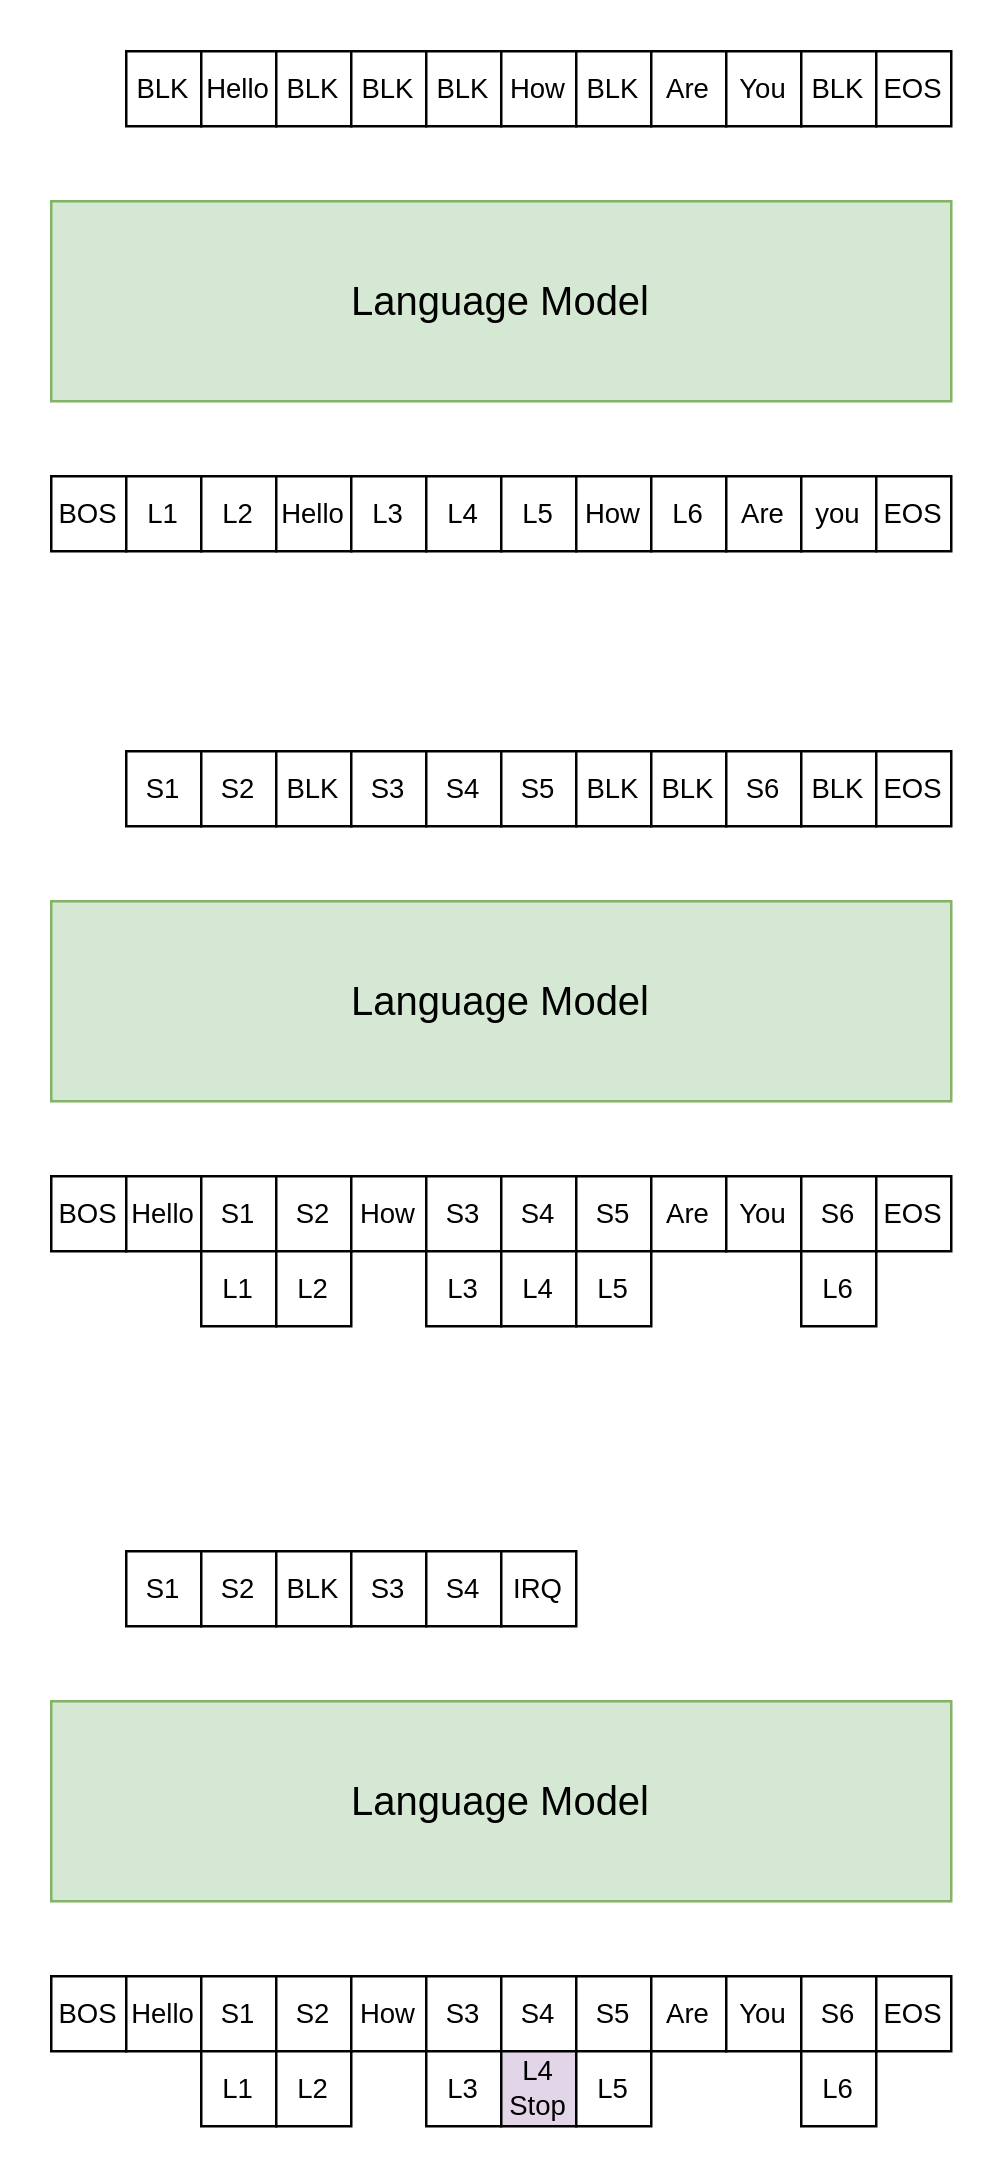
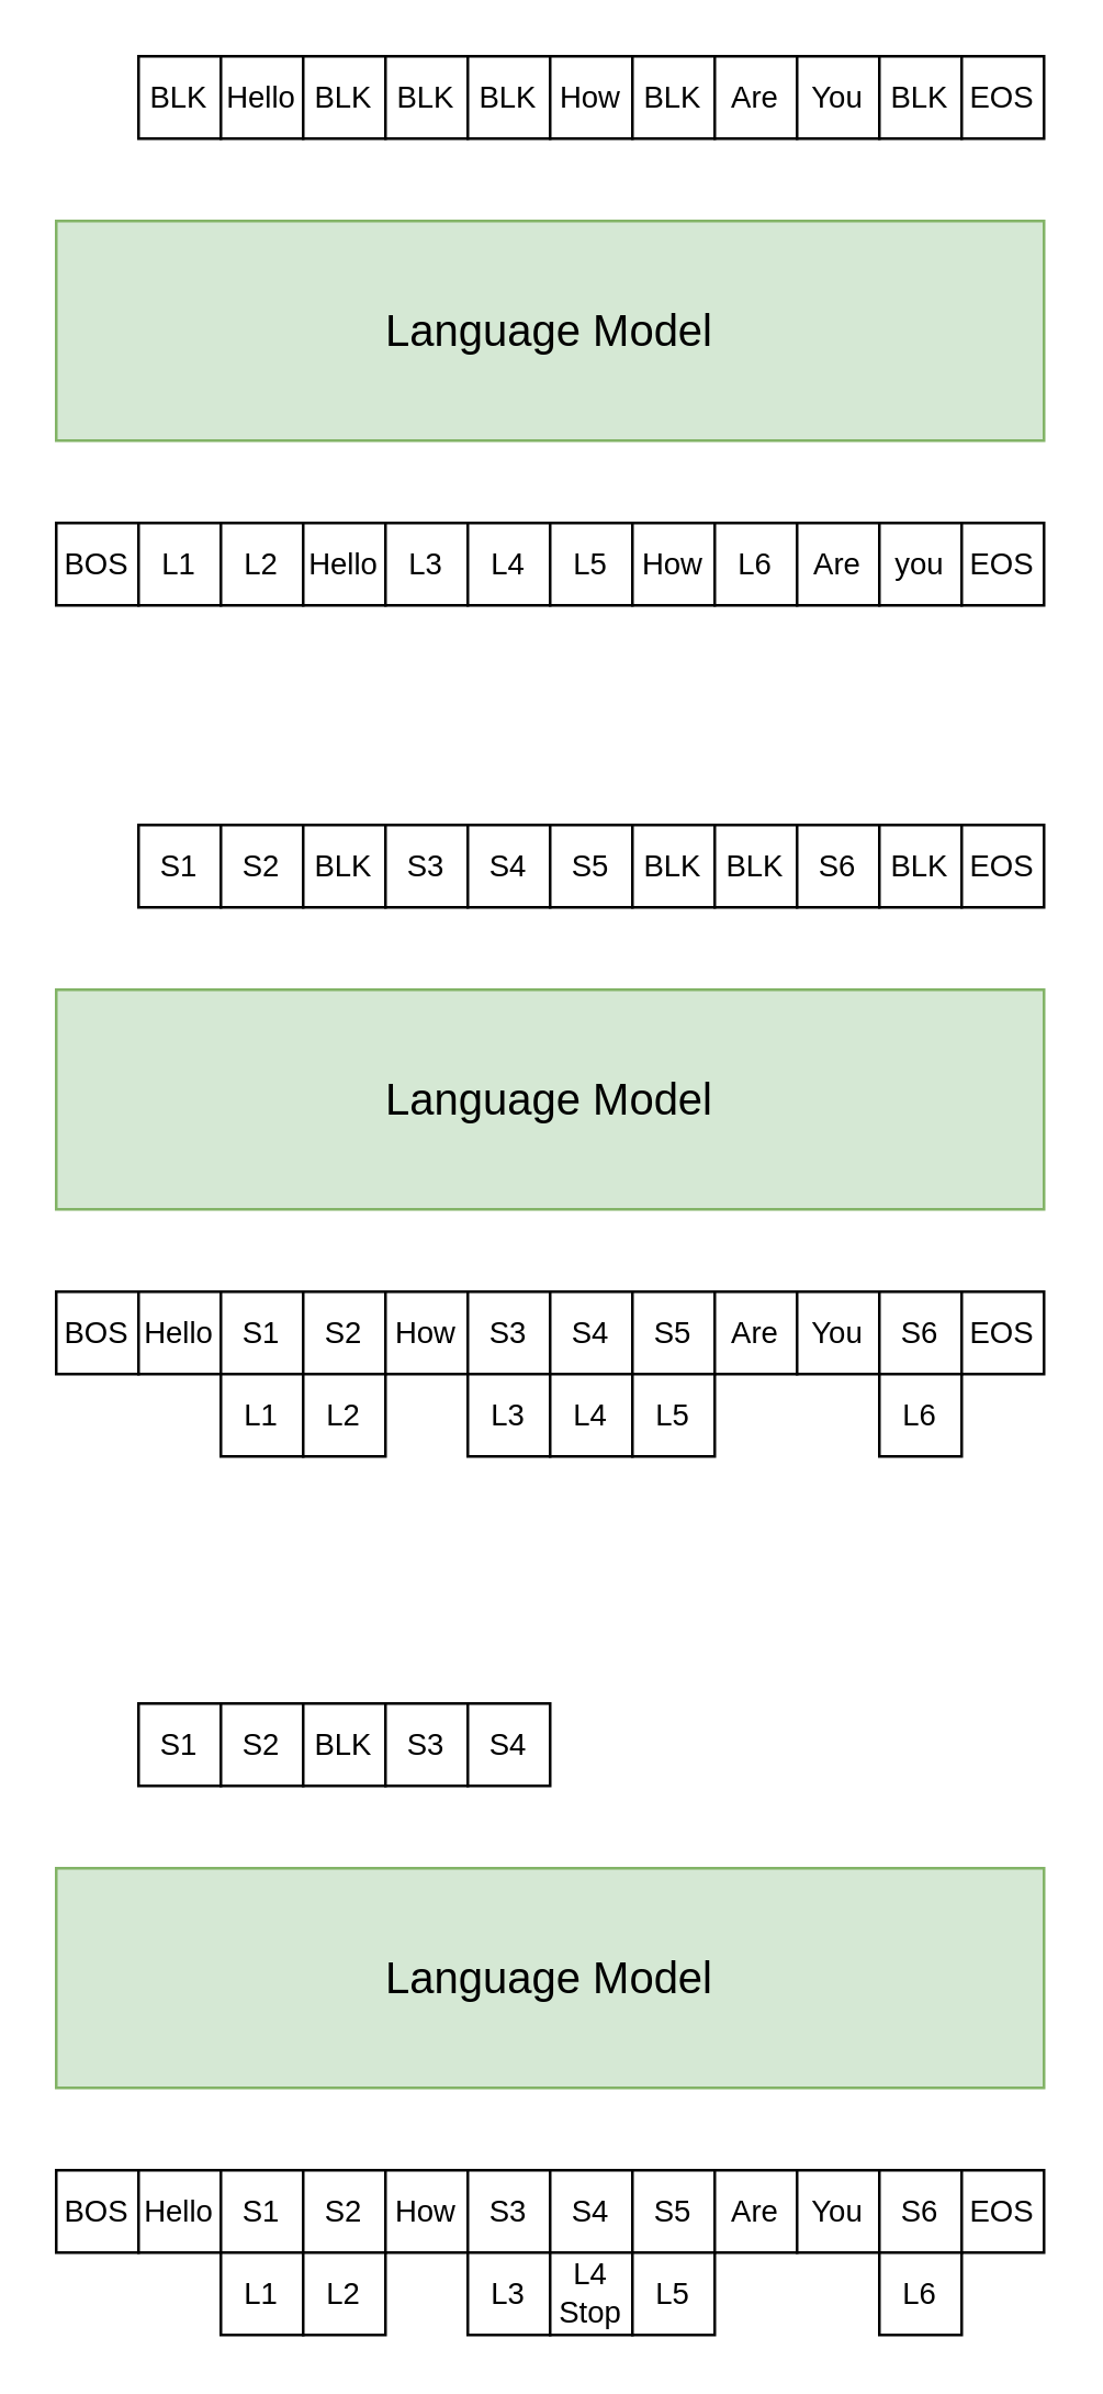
- <mxCell id="73" value="IRQ" style="rounded=0;whiteSpace=wrap;html=1;fontSize=11;" vertex="1" parent="1"><mxGeometry x="200" y="620" width="30" height="30" as="geometry" /></mxCell>
- <mxCell id="78" value="L4&lt;div&gt;Stop&lt;/div&gt;" style="rounded=0;whiteSpace=wrap;html=1;fontSize=11;fillColor=#e1d5e7;" vertex="1" parent="1"><mxGeometry x="200" y="820" width="30" height="30" as="geometry" /></mxCell>
+ <mxCell id="78" value="L4&lt;div&gt;Stop&lt;/div&gt;" style="rounded=0;whiteSpace=wrap;html=1;fontSize=11;" vertex="1" parent="1"><mxGeometry x="200" y="820" width="30" height="30" as="geometry" /></mxCell>
